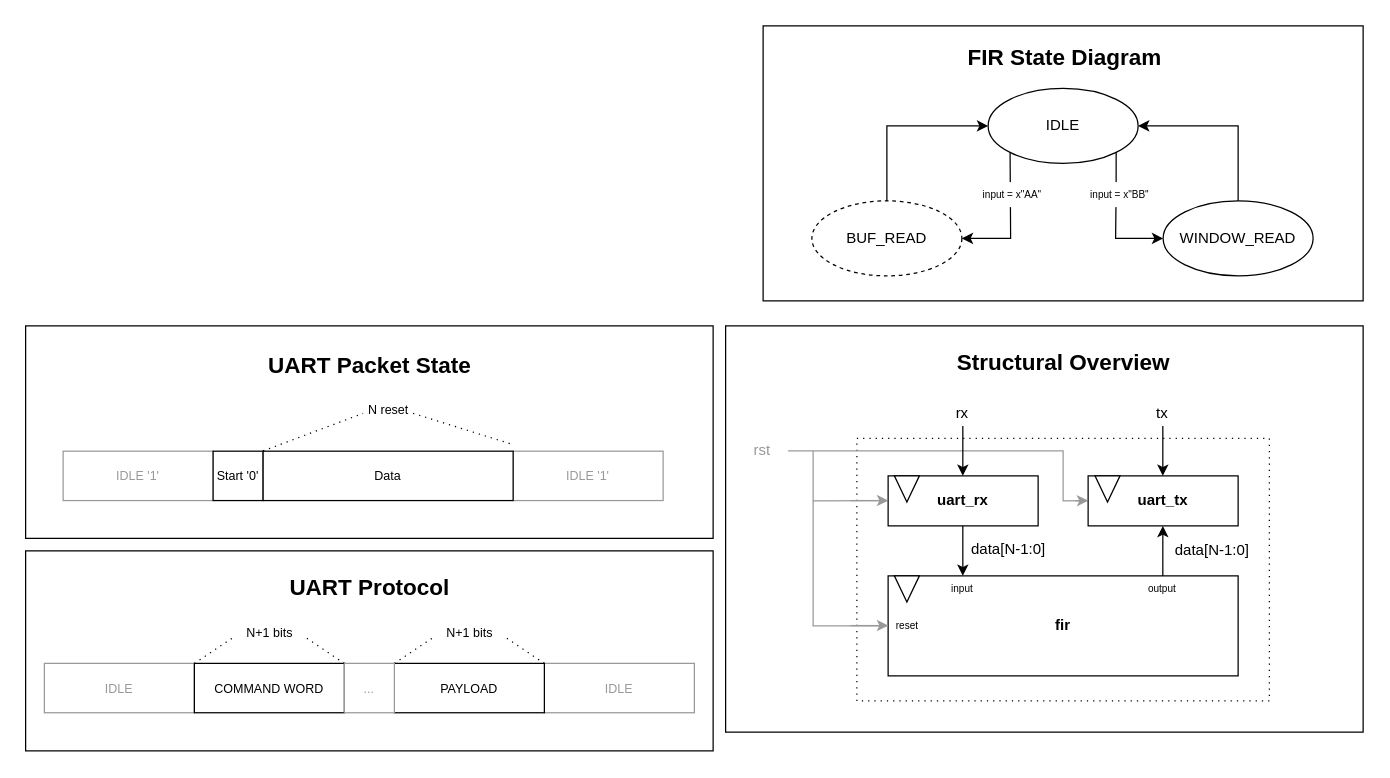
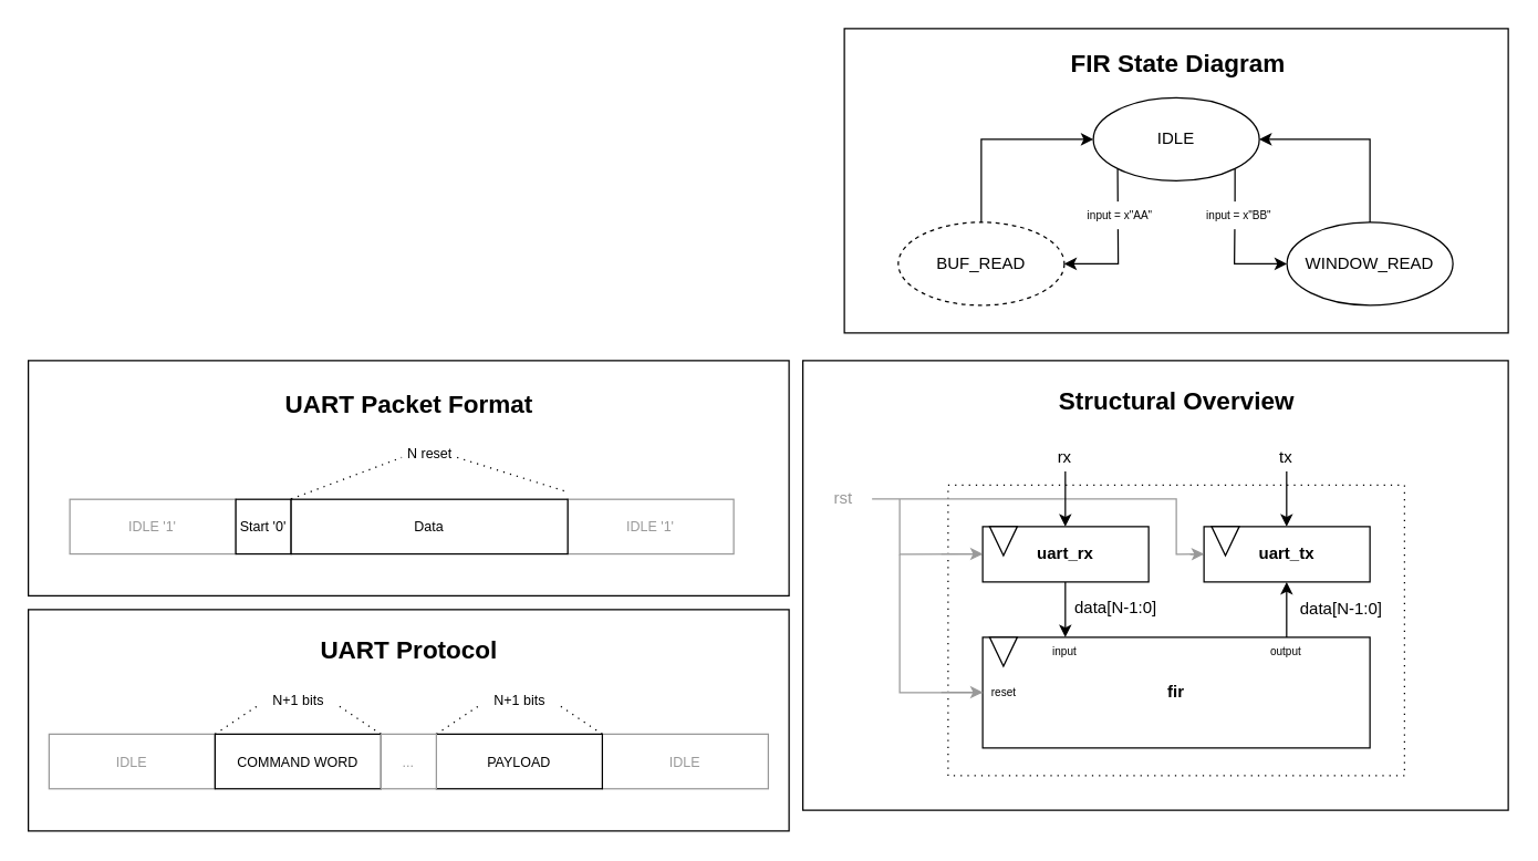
- <mxCell id="46" value="&lt;b&gt;&lt;font style=&quot;font-size: 18px;&quot;&gt;UART Packet State&lt;/font&gt;&lt;/b&gt;" style="text;html=1;align=center;verticalAlign=middle;resizable=0;points=[];autosize=1;strokeColor=none;fillColor=none;" vertex="1" parent="1"><mxGeometry x="195" y="272" width="200" height="40" as="geometry" /></mxCell>
+ <mxCell id="46" value="&lt;b&gt;&lt;font style=&quot;font-size: 18px;&quot;&gt;UART Packet Format&lt;/font&gt;&lt;/b&gt;" style="text;html=1;align=center;verticalAlign=middle;resizable=0;points=[];autosize=1;strokeColor=none;fillColor=none;" vertex="1" parent="1"><mxGeometry x="195" y="272" width="200" height="40" as="geometry" /></mxCell>
